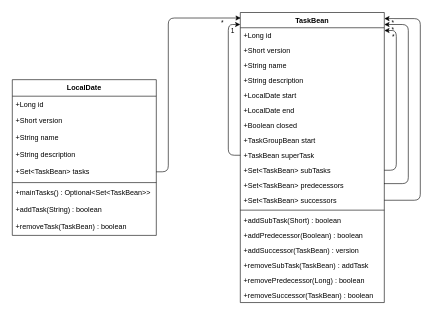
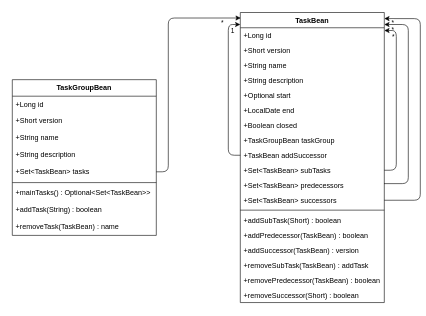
- <mxCell id="28" value="LocalDate" style="swimlane;fontStyle=1;align=center;verticalAlign=top;childLayout=stackLayout;horizontal=1;startSize=27.556;horizontalStack=0;resizeParent=1;resizeParentMax=0;resizeLast=0;collapsible=0;marginBottom=0;" parent="1" vertex="1"><mxGeometry x="20" y="131.93" width="240" height="259.556" as="geometry" /></mxCell>
+ <mxCell id="28" value="TaskGroupBean" style="swimlane;fontStyle=1;align=center;verticalAlign=top;childLayout=stackLayout;horizontal=1;startSize=27.556;horizontalStack=0;resizeParent=1;resizeParentMax=0;resizeLast=0;collapsible=0;marginBottom=0;" parent="1" vertex="1"><mxGeometry x="20" y="131.93" width="240" height="259.556" as="geometry" /></mxCell>
- <mxCell id="7" value="+LocalDate start" style="text;strokeColor=none;fillColor=none;align=left;verticalAlign=top;spacingLeft=4;spacingRight=4;overflow=hidden;rotatable=0;points=[[0,0.5],[1,0.5]];portConstraint=eastwest;" parent="2" vertex="1"><mxGeometry y="125.422" width="240" height="25" as="geometry" /></mxCell>
+ <mxCell id="7" value="+Optional start" style="text;strokeColor=none;fillColor=none;align=left;verticalAlign=top;spacingLeft=4;spacingRight=4;overflow=hidden;rotatable=0;points=[[0,0.5],[1,0.5]];portConstraint=eastwest;" parent="2" vertex="1"><mxGeometry y="125.422" width="240" height="25" as="geometry" /></mxCell>
- <mxCell id="10" value="+TaskGroupBean start" style="text;strokeColor=none;fillColor=none;align=left;verticalAlign=top;spacingLeft=4;spacingRight=4;overflow=hidden;rotatable=0;points=[[0,0.5],[1,0.5]];portConstraint=eastwest;" parent="2" vertex="1"><mxGeometry y="200.422" width="240" height="25" as="geometry" /></mxCell>
+ <mxCell id="10" value="+TaskGroupBean taskGroup" style="text;strokeColor=none;fillColor=none;align=left;verticalAlign=top;spacingLeft=4;spacingRight=4;overflow=hidden;rotatable=0;points=[[0,0.5],[1,0.5]];portConstraint=eastwest;" parent="2" vertex="1"><mxGeometry y="200.422" width="240" height="25" as="geometry" /></mxCell>
- <mxCell id="11" value="+TaskBean superTask" style="text;strokeColor=none;fillColor=none;align=left;verticalAlign=top;spacingLeft=4;spacingRight=4;overflow=hidden;rotatable=0;points=[[0,0.5],[1,0.5]];portConstraint=eastwest;" parent="2" vertex="1"><mxGeometry y="225.422" width="240" height="25" as="geometry" /></mxCell>
+ <mxCell id="11" value="+TaskBean addSuccessor" style="text;strokeColor=none;fillColor=none;align=left;verticalAlign=top;spacingLeft=4;spacingRight=4;overflow=hidden;rotatable=0;points=[[0,0.5],[1,0.5]];portConstraint=eastwest;" parent="2" vertex="1"><mxGeometry y="225.422" width="240" height="25" as="geometry" /></mxCell>
- <mxCell id="37" value="+removeTask(TaskBean) : boolean" style="text;strokeColor=none;fillColor=none;align=left;verticalAlign=top;spacingLeft=4;spacingRight=4;overflow=hidden;rotatable=0;points=[[0,0.5],[1,0.5]];portConstraint=eastwest;" parent="28" vertex="1"><mxGeometry y="231.556" width="240" height="28" as="geometry" /></mxCell>
+ <mxCell id="37" value="+removeTask(TaskBean) : name" style="text;strokeColor=none;fillColor=none;align=left;verticalAlign=top;spacingLeft=4;spacingRight=4;overflow=hidden;rotatable=0;points=[[0,0.5],[1,0.5]];portConstraint=eastwest;" parent="28" vertex="1"><mxGeometry y="231.556" width="240" height="28" as="geometry" /></mxCell>
- <mxCell id="17" value="+addPredecessor(Boolean) : boolean" style="text;strokeColor=none;fillColor=none;align=left;verticalAlign=top;spacingLeft=4;spacingRight=4;overflow=hidden;rotatable=0;points=[[0,0.5],[1,0.5]];portConstraint=eastwest;" parent="2" vertex="1"><mxGeometry y="358.422" width="240" height="25" as="geometry" /></mxCell>
+ <mxCell id="17" value="+addPredecessor(TaskBean) : boolean" style="text;strokeColor=none;fillColor=none;align=left;verticalAlign=top;spacingLeft=4;spacingRight=4;overflow=hidden;rotatable=0;points=[[0,0.5],[1,0.5]];portConstraint=eastwest;" parent="2" vertex="1"><mxGeometry y="358.422" width="240" height="25" as="geometry" /></mxCell>
- <mxCell id="20" value="+removePredecessor(Long) : boolean" style="text;strokeColor=none;fillColor=none;align=left;verticalAlign=top;spacingLeft=4;spacingRight=4;overflow=hidden;rotatable=0;points=[[0,0.5],[1,0.5]];portConstraint=eastwest;" parent="2" vertex="1"><mxGeometry y="433.422" width="240" height="25" as="geometry" /></mxCell>
+ <mxCell id="20" value="+removePredecessor(TaskBean) : boolean" style="text;strokeColor=none;fillColor=none;align=left;verticalAlign=top;spacingLeft=4;spacingRight=4;overflow=hidden;rotatable=0;points=[[0,0.5],[1,0.5]];portConstraint=eastwest;" parent="2" vertex="1"><mxGeometry y="433.422" width="240" height="25" as="geometry" /></mxCell>
- <mxCell id="21" value="+removeSuccessor(TaskBean) : boolean" style="text;strokeColor=none;fillColor=none;align=left;verticalAlign=top;spacingLeft=4;spacingRight=4;overflow=hidden;rotatable=0;points=[[0,0.5],[1,0.5]];portConstraint=eastwest;" parent="2" vertex="1"><mxGeometry y="458.422" width="240" height="25" as="geometry" /></mxCell>
+ <mxCell id="21" value="+removeSuccessor(Short) : boolean" style="text;strokeColor=none;fillColor=none;align=left;verticalAlign=top;spacingLeft=4;spacingRight=4;overflow=hidden;rotatable=0;points=[[0,0.5],[1,0.5]];portConstraint=eastwest;" parent="2" vertex="1"><mxGeometry y="458.422" width="240" height="25" as="geometry" /></mxCell>
